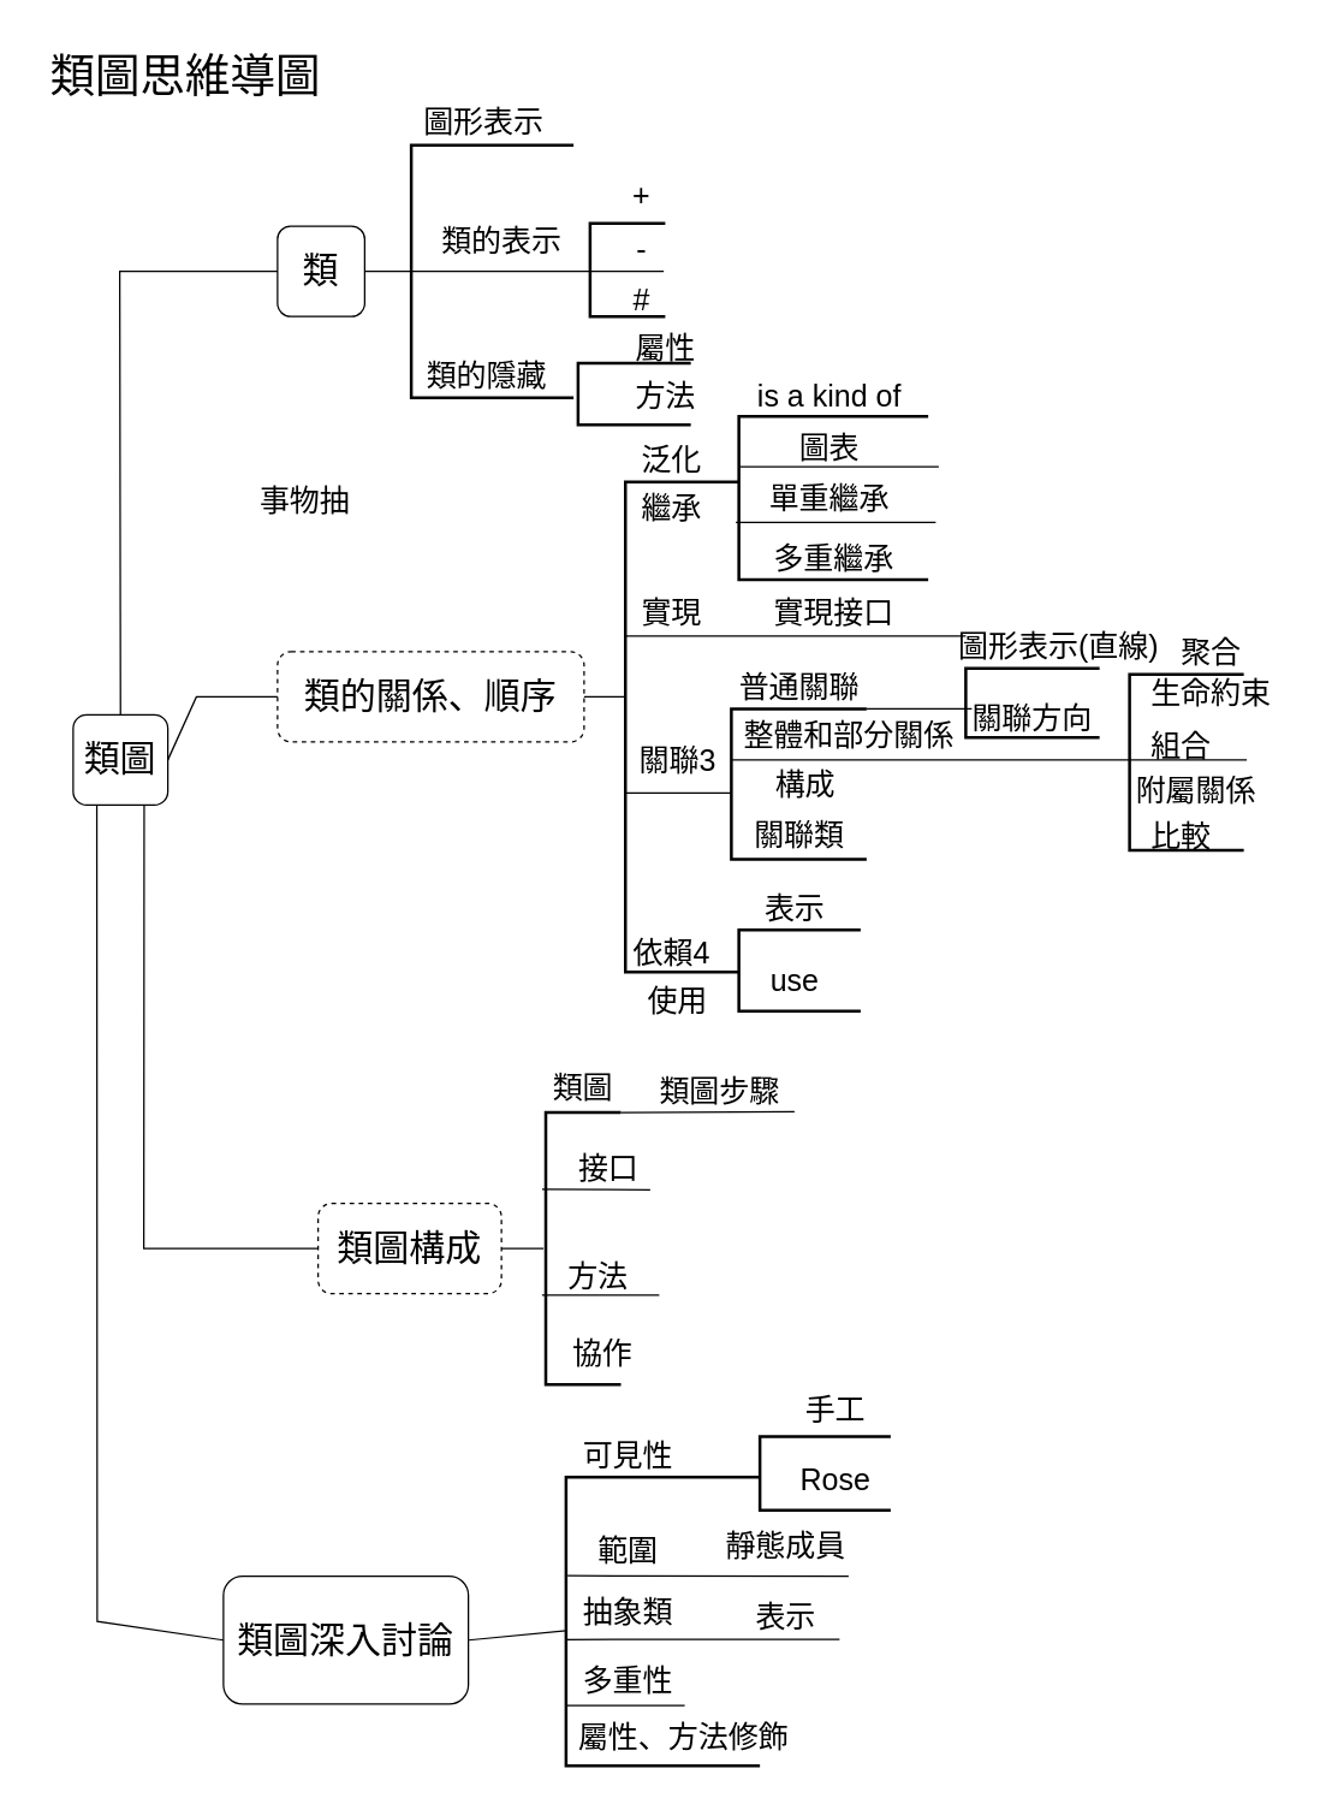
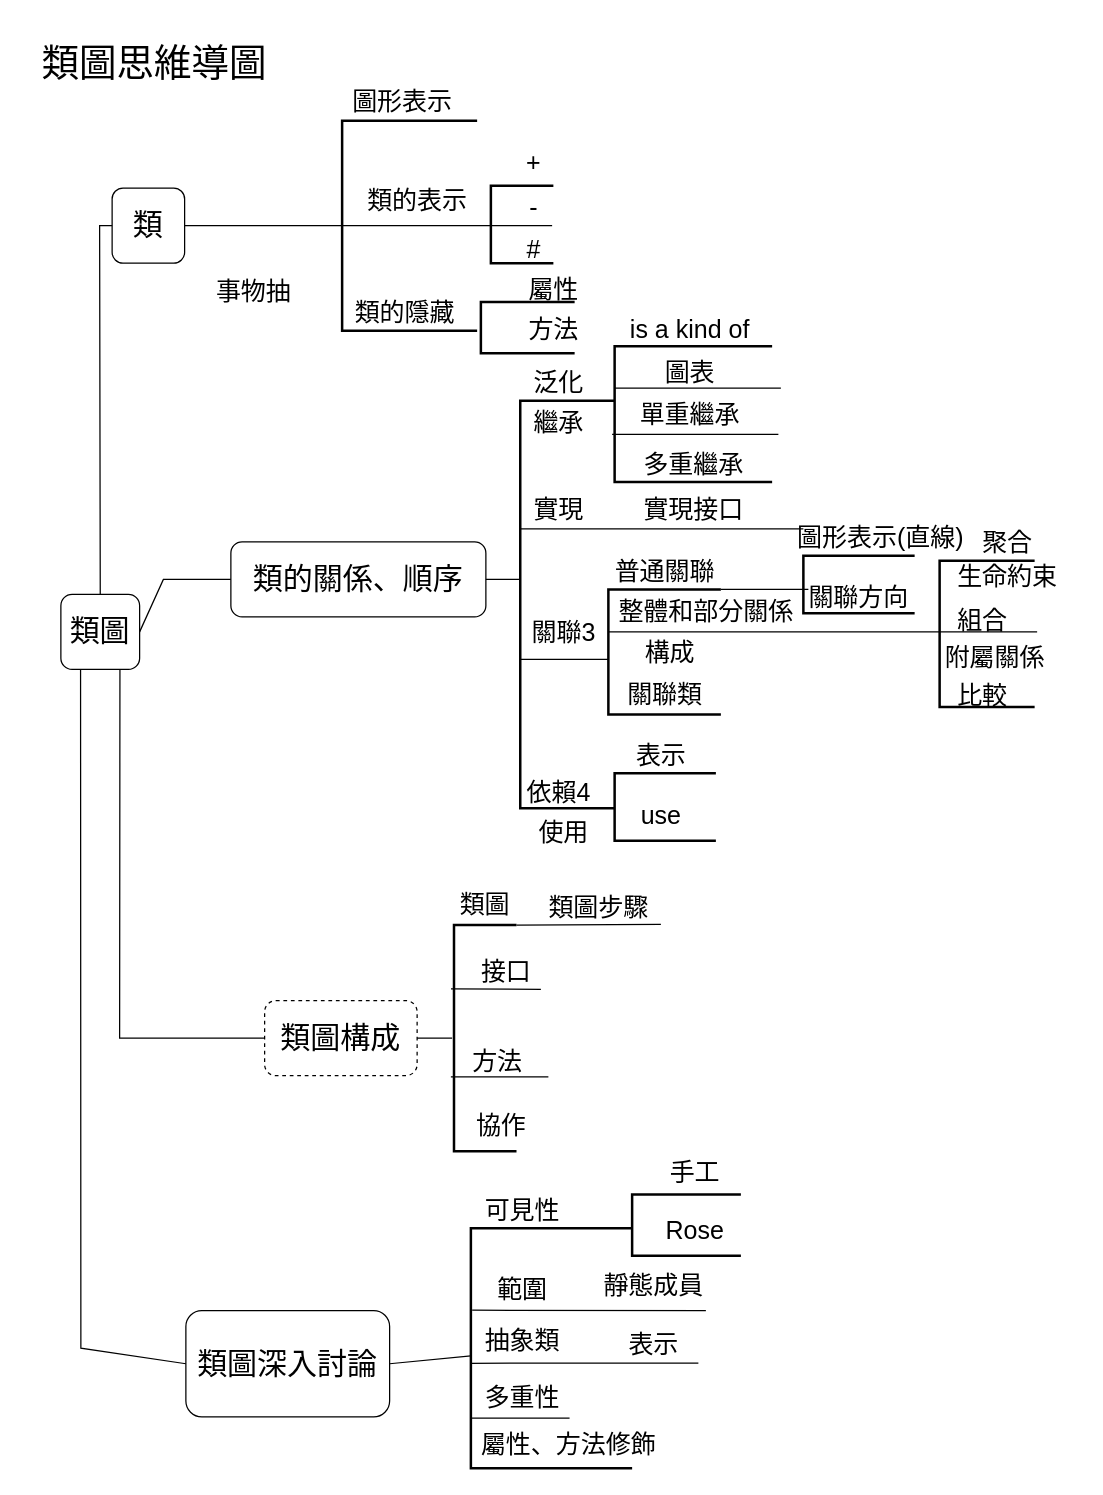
- <mxCell id="4" value="&lt;font style=&quot;font-size: 24px;&quot;&gt;類&lt;/font&gt;" style="rounded=1;whiteSpace=wrap;html=1;" vertex="1" parent="1"><mxGeometry x="184" y="150" width="58" height="60" as="geometry" /></mxCell>
+ <mxCell id="4" value="&lt;font style=&quot;font-size: 24px;&quot;&gt;類&lt;/font&gt;" style="rounded=1;whiteSpace=wrap;html=1;" vertex="1" parent="1"><mxGeometry x="89" y="150" width="58" height="60" as="geometry" /></mxCell>
- <mxCell id="87" value="&lt;font style=&quot;font-size: 20px;&quot;&gt;事物抽&lt;/font&gt;" style="text;html=1;strokeColor=none;fillColor=none;align=center;verticalAlign=middle;whiteSpace=wrap;rounded=0;" vertex="1" parent="1"><mxGeometry x="148" y="316.5" width="109" height="30" as="geometry" /></mxCell>
+ <mxCell id="87" value="&lt;font style=&quot;font-size: 20px;&quot;&gt;事物抽&lt;/font&gt;" style="text;html=1;strokeColor=none;fillColor=none;align=center;verticalAlign=middle;whiteSpace=wrap;rounded=0;" vertex="1" parent="1"><mxGeometry x="148" y="216.5" width="109" height="30" as="geometry" /></mxCell>
- <mxCell id="5" value="&lt;span style=&quot;font-size: 24px;&quot;&gt;類的關係、順序&lt;/span&gt;" style="rounded=1;whiteSpace=wrap;html=1;dashed=1;" vertex="1" parent="1"><mxGeometry x="184" y="433" width="204" height="60" as="geometry" /></mxCell>
+ <mxCell id="5" value="&lt;span style=&quot;font-size: 24px;&quot;&gt;類的關係、順序&lt;/span&gt;" style="rounded=1;whiteSpace=wrap;html=1;" vertex="1" parent="1"><mxGeometry x="184" y="433" width="204" height="60" as="geometry" /></mxCell>
